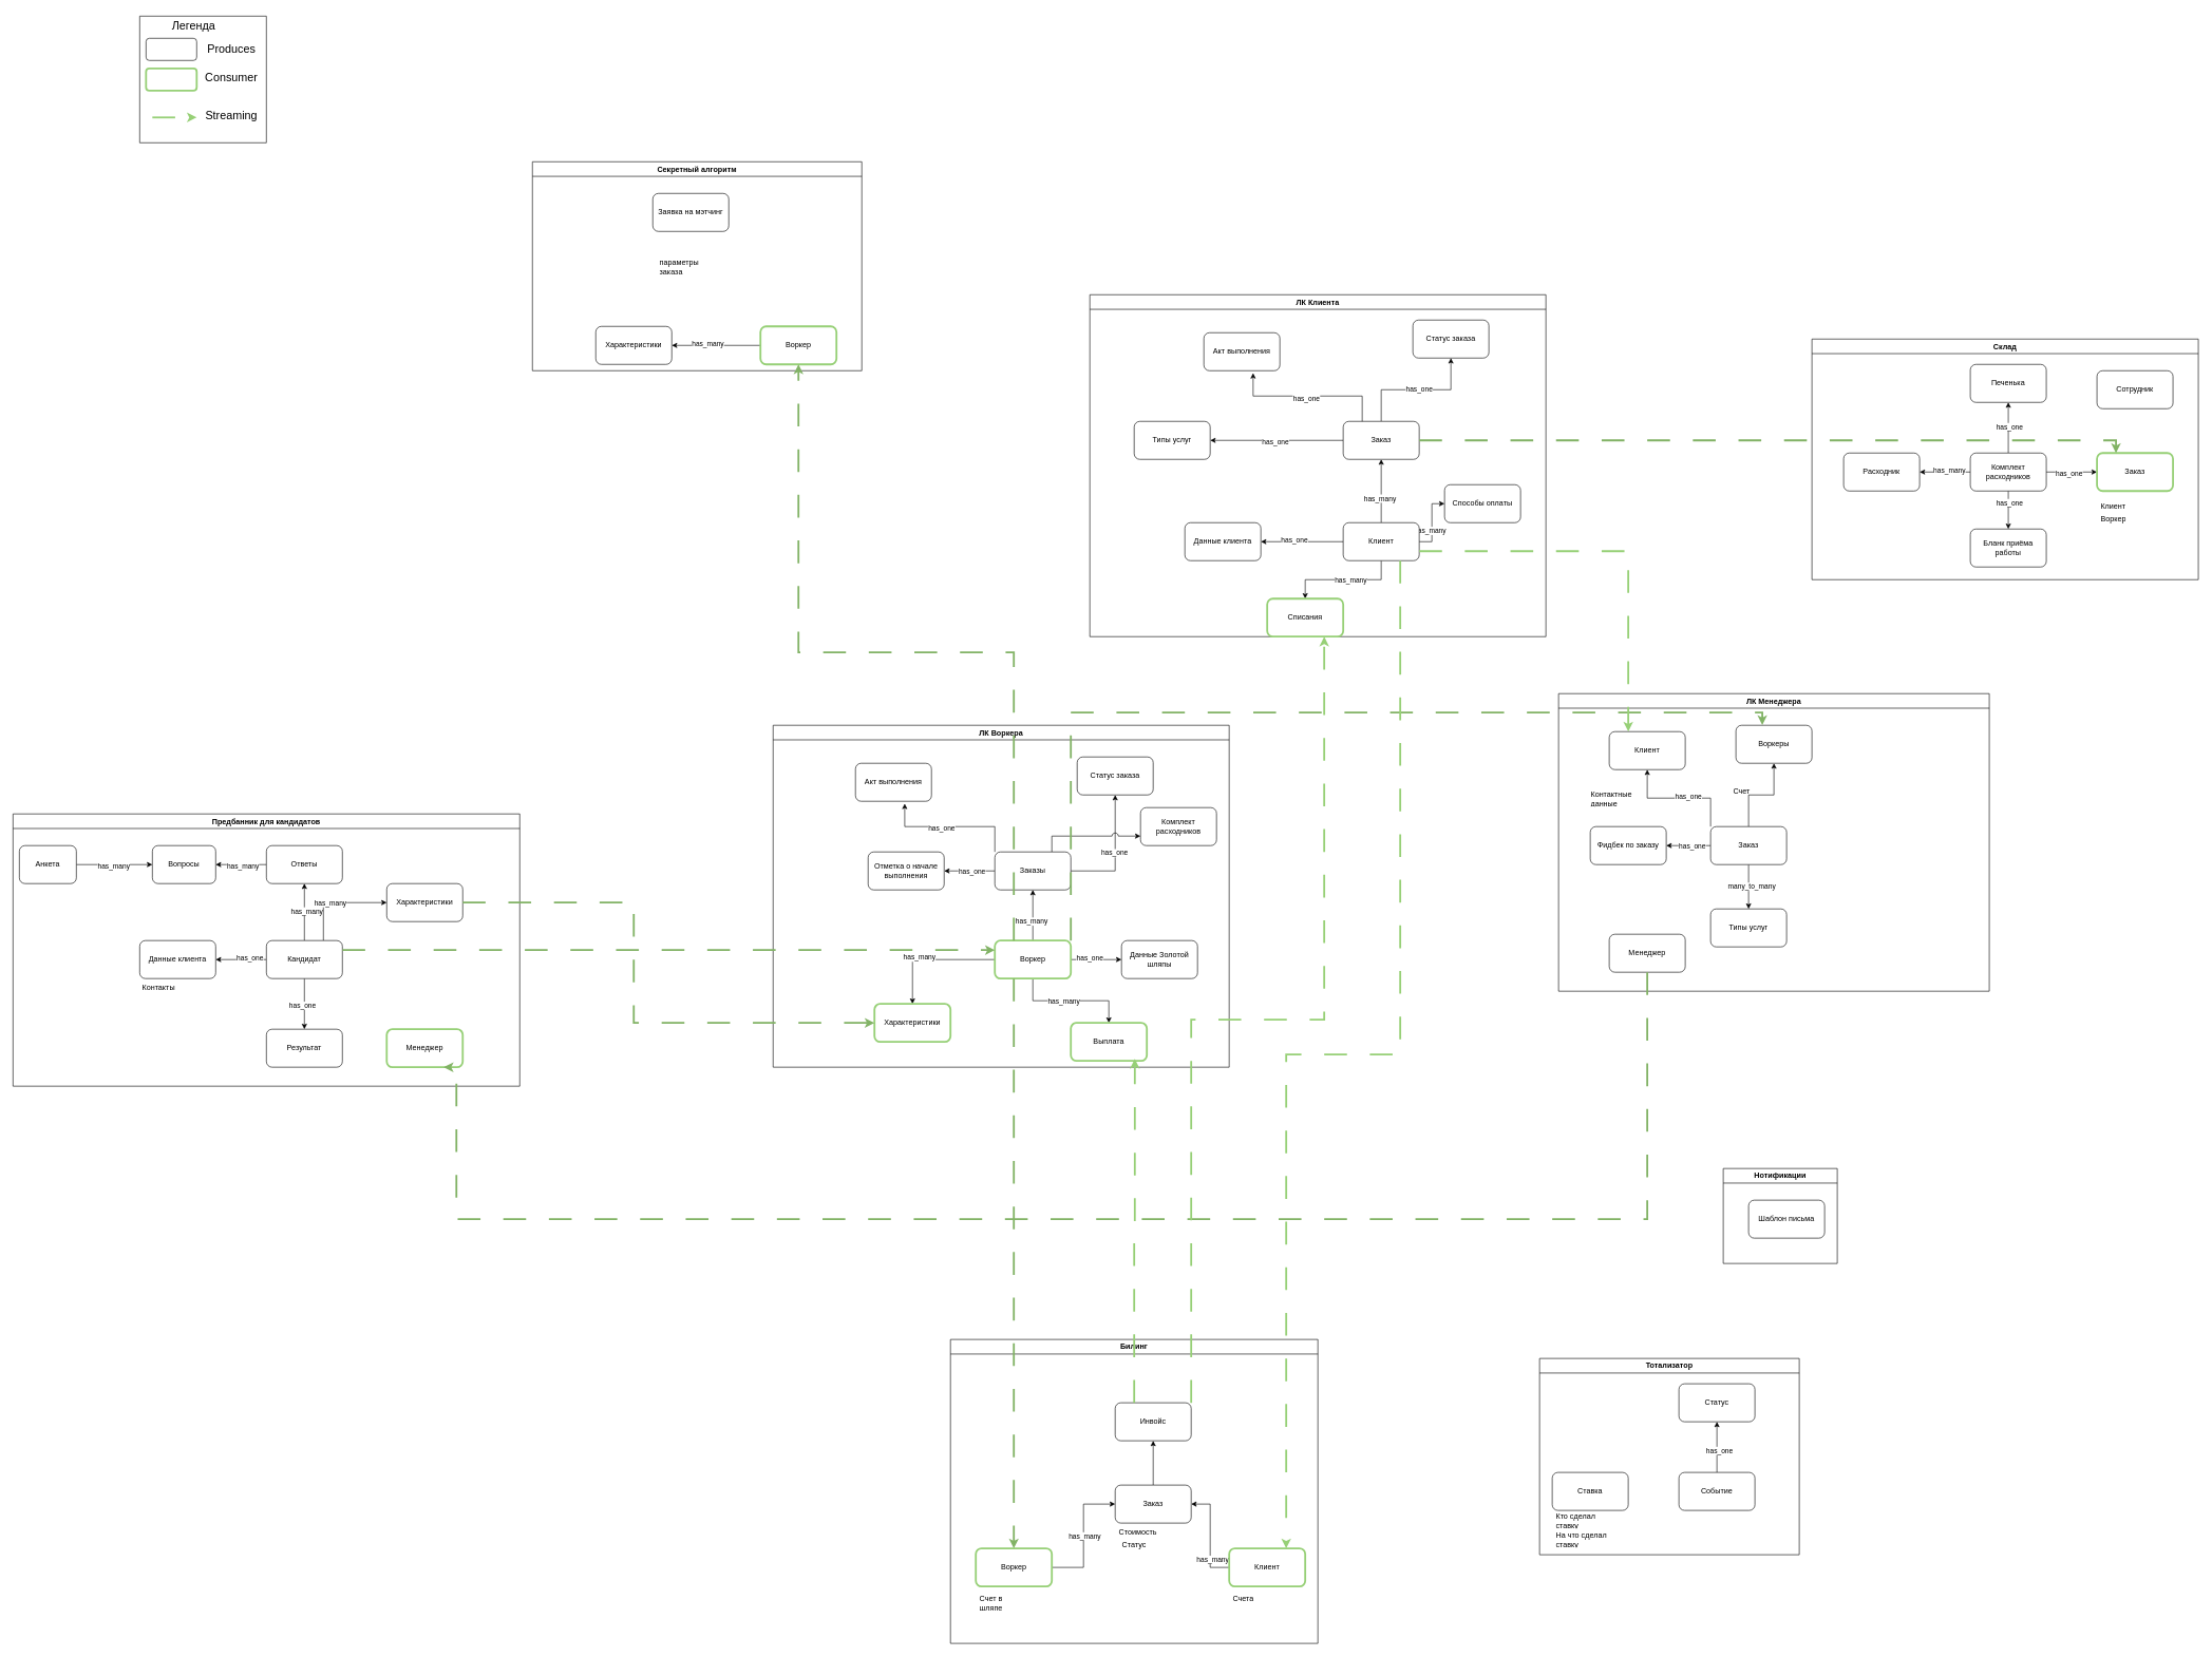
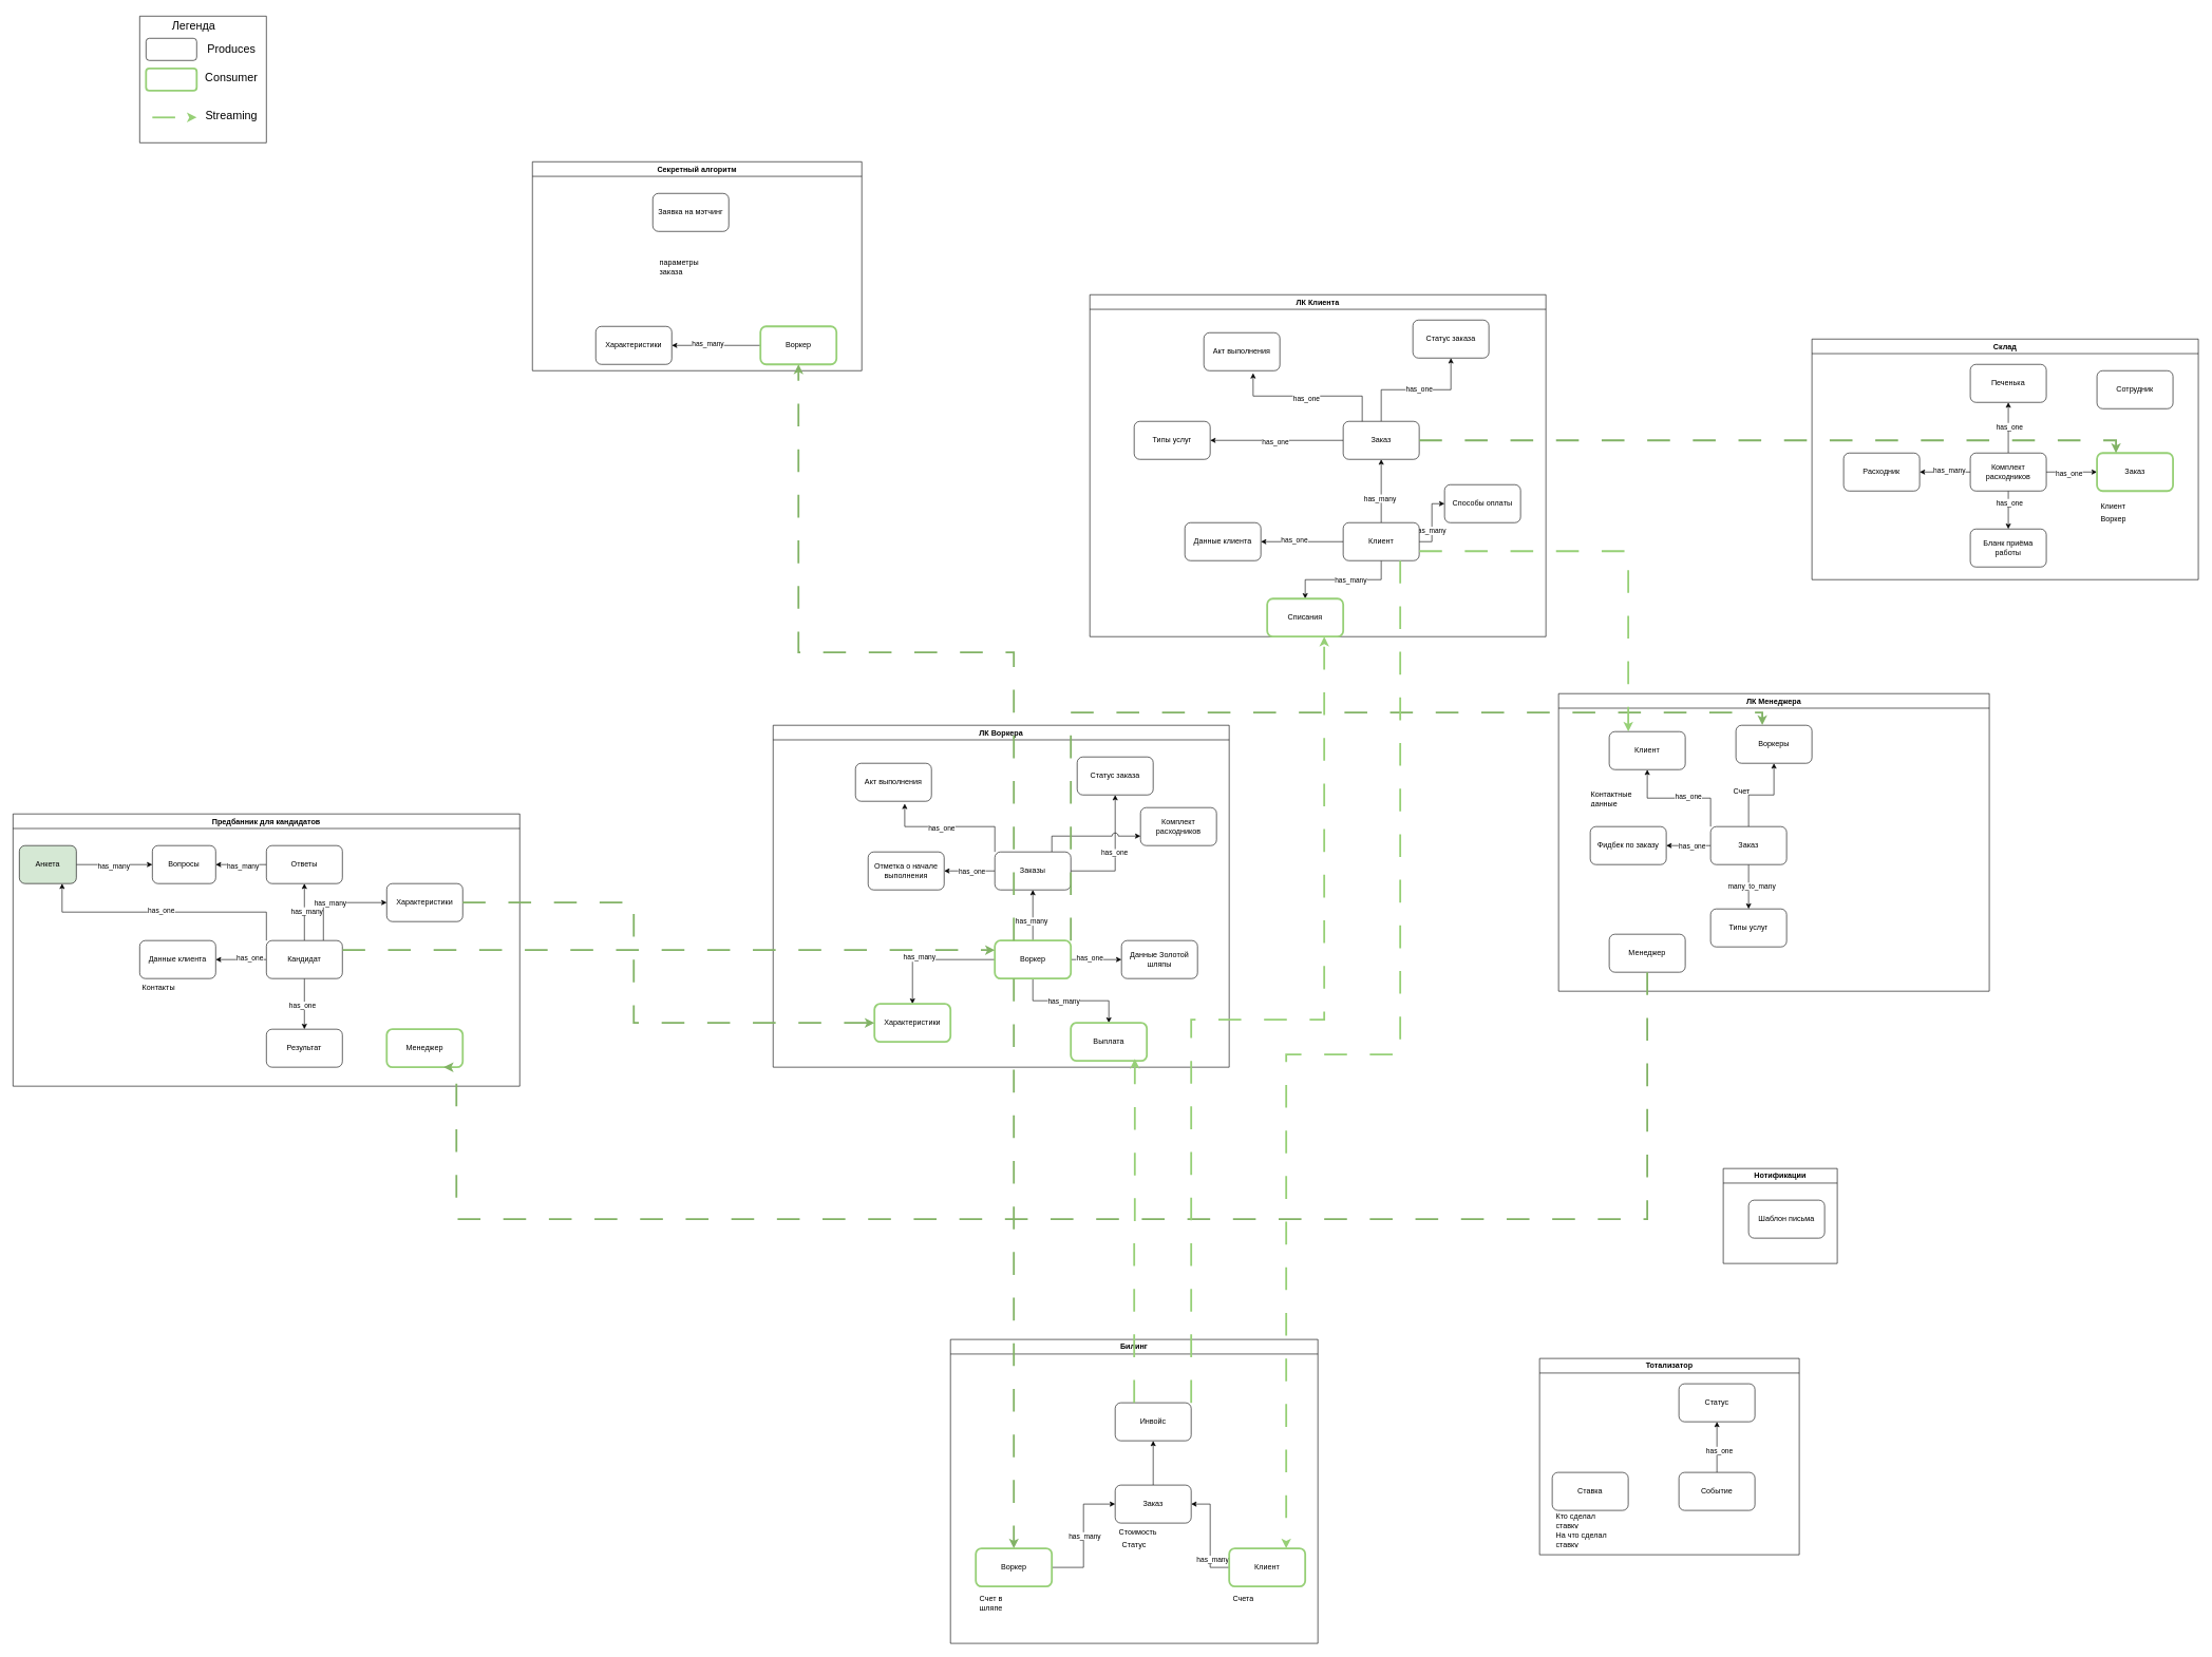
- <mxCell id="20" value="Анкета" style="whiteSpace=wrap;html=1;rounded=1;" vertex="1" parent="2"><mxGeometry x="10" y="50" width="90" height="60" as="geometry" /></mxCell>
+ <mxCell id="20" value="Анкета" style="whiteSpace=wrap;html=1;rounded=1;fillColor=#d5e8d4;" vertex="1" parent="2"><mxGeometry x="10" y="50" width="90" height="60" as="geometry" /></mxCell>
+ <mxCell id="11" style="edgeStyle=orthogonalEdgeStyle;rounded=0;orthogonalLoop=1;jettySize=auto;html=1;exitX=0;exitY=0;exitDx=0;exitDy=0;entryX=0.75;entryY=1;entryDx=0;entryDy=0;" edge="1" parent="2" source="13" target="20"><mxGeometry relative="1" as="geometry" /></mxCell>
+ <mxCell id="12" value="has_one" style="edgeLabel;html=1;align=center;verticalAlign=middle;resizable=0;points=[];" vertex="1" connectable="0" parent="11"><mxGeometry x="0.023" y="-3" relative="1" as="geometry"><mxPoint as="offset" /></mxGeometry></mxCell>
